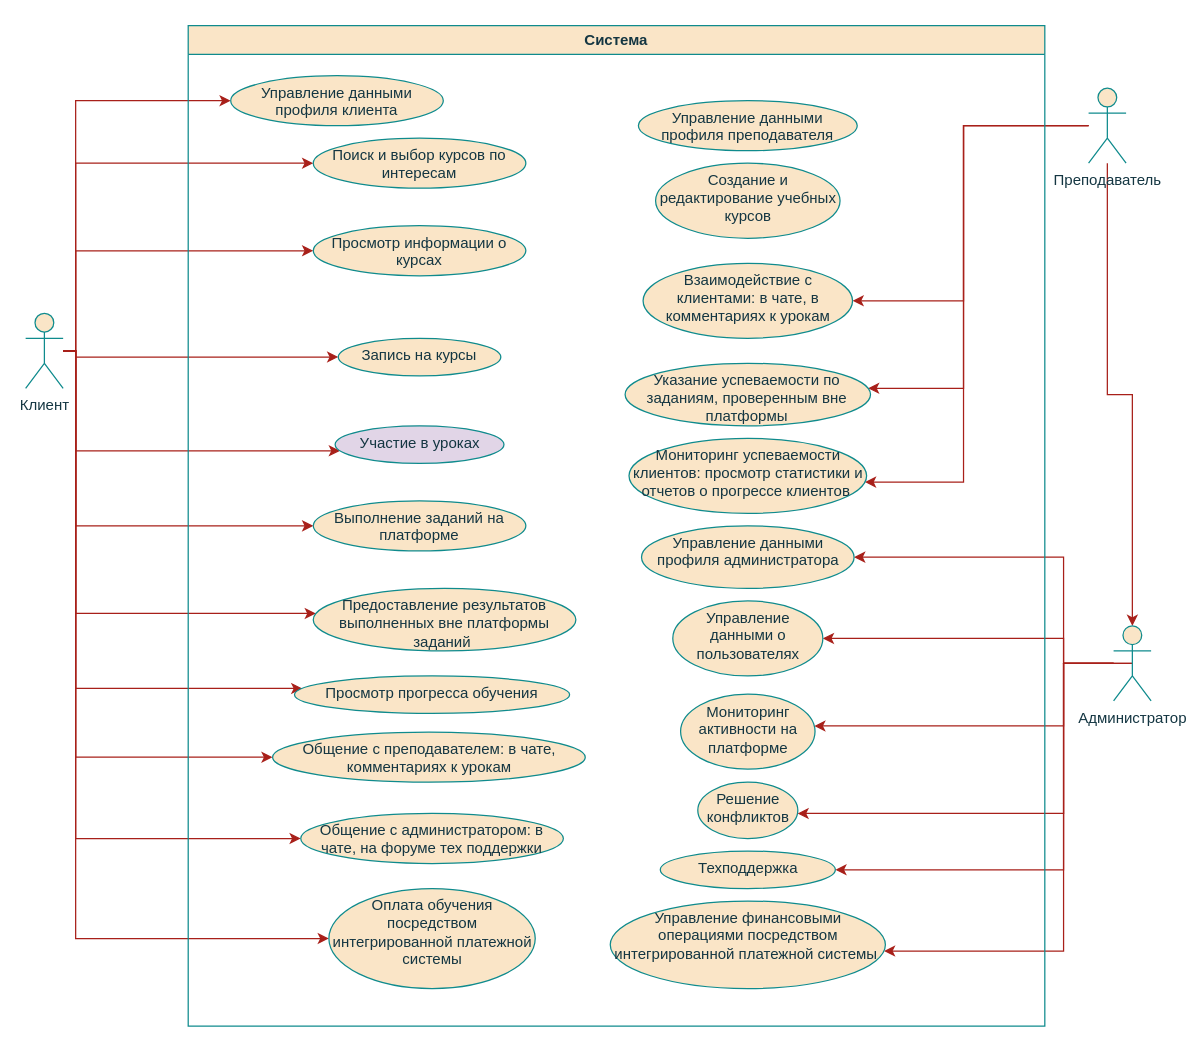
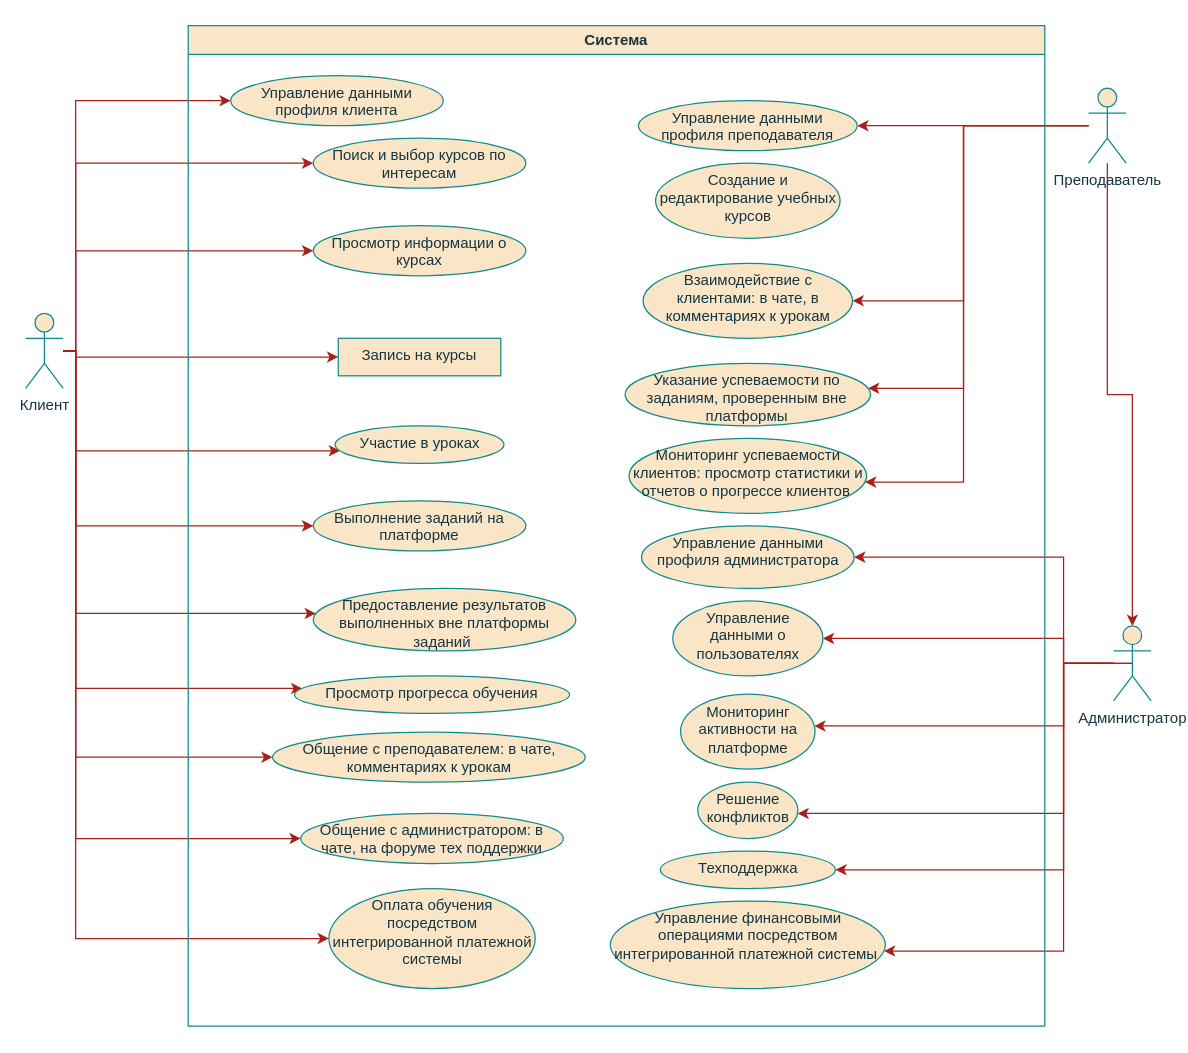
+ <mxCell id="2" value="" style="edgeStyle=orthogonalEdgeStyle;rounded=0;orthogonalLoop=1;jettySize=auto;html=1;labelBackgroundColor=none;strokeColor=#A8201A;fontColor=default;" edge="1" parent="1" source="7" target="30"><mxGeometry relative="1" as="geometry" /></mxCell>
- <mxCell id="33" value="Запись на курсы" style="ellipse;whiteSpace=wrap;html=1;verticalAlign=top;labelBackgroundColor=none;fillColor=#FAE5C7;strokeColor=#0F8B8D;fontColor=#143642;" vertex="1" parent="27"><mxGeometry x="120" y="250" width="130" height="30" as="geometry" /></mxCell>
+ <mxCell id="33" value="Запись на курсы" style="whiteSpace=wrap;html=1;verticalAlign=top;labelBackgroundColor=none;fillColor=#FAE5C7;strokeColor=#0F8B8D;fontColor=#143642;rounded=0;" vertex="1" parent="27"><mxGeometry x="120" y="250" width="130" height="30" as="geometry" /></mxCell>
- <mxCell id="34" value="Участие в уроках" style="ellipse;whiteSpace=wrap;html=1;verticalAlign=top;labelBackgroundColor=none;fillColor=#e1d5e7;strokeColor=#0F8B8D;fontColor=#143642;" vertex="1" parent="27"><mxGeometry x="117.5" y="320" width="135" height="30" as="geometry" /></mxCell>
+ <mxCell id="34" value="Участие в уроках" style="ellipse;whiteSpace=wrap;html=1;verticalAlign=top;labelBackgroundColor=none;fillColor=#FAE5C7;strokeColor=#0F8B8D;fontColor=#143642;" vertex="1" parent="27"><mxGeometry x="117.5" y="320" width="135" height="30" as="geometry" /></mxCell>
